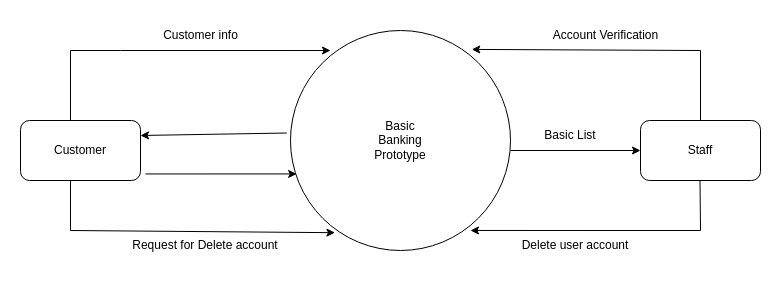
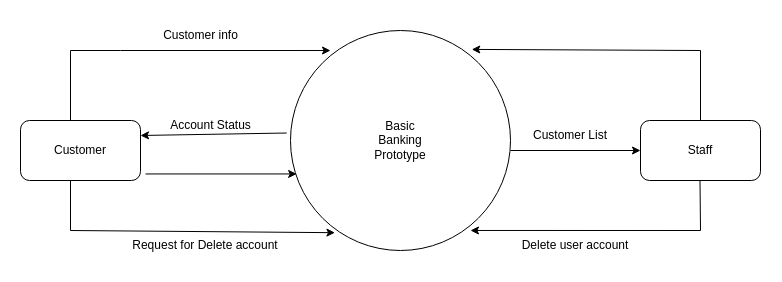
- <mxCell id="11" value="Account Verification" style="text;html=1;align=center;verticalAlign=middle;resizable=0;points=[];autosize=1;strokeColor=none;fillColor=none;" vertex="1" parent="1"><mxGeometry x="540" y="20" width="130" height="30" as="geometry" /></mxCell>
+ <mxCell id="13" value="Account Status" style="text;html=1;align=center;verticalAlign=middle;resizable=0;points=[];autosize=1;strokeColor=none;fillColor=none;" vertex="1" parent="1"><mxGeometry x="160" y="110" width="100" height="30" as="geometry" /></mxCell>
- <mxCell id="16" value="Basic List" style="text;html=1;align=center;verticalAlign=middle;whiteSpace=wrap;rounded=0;" vertex="1" parent="1"><mxGeometry x="530" y="120" width="80" height="30" as="geometry" /></mxCell>
+ <mxCell id="16" value="Customer List" style="text;html=1;align=center;verticalAlign=middle;whiteSpace=wrap;rounded=0;" vertex="1" parent="1"><mxGeometry x="530" y="120" width="80" height="30" as="geometry" /></mxCell>
